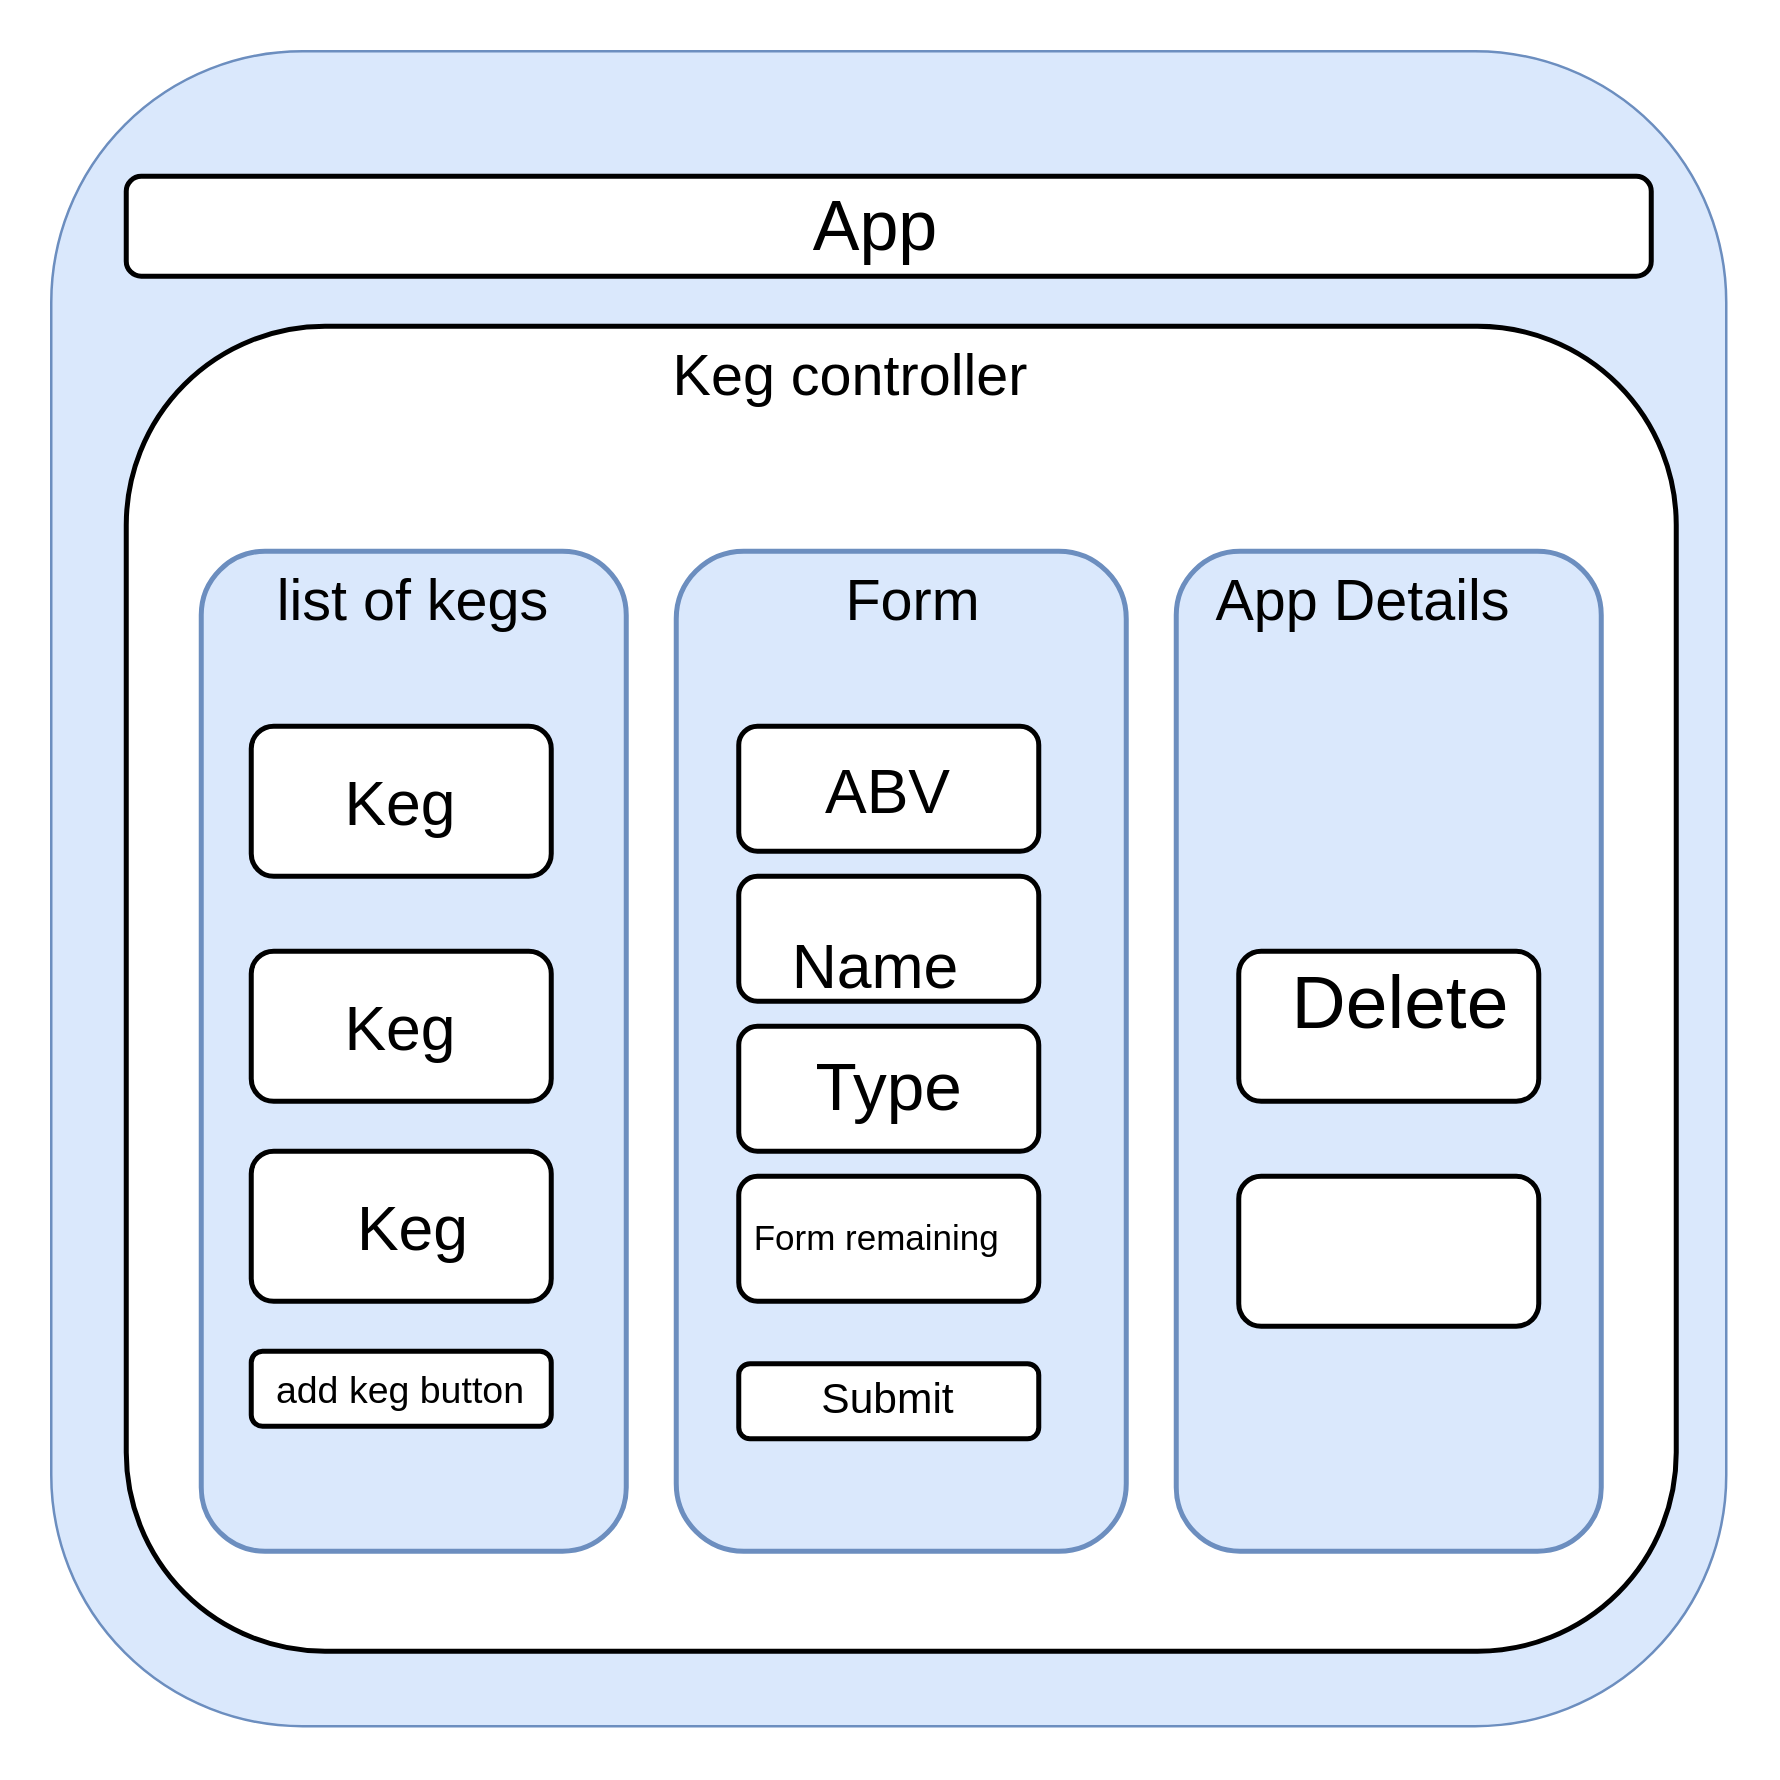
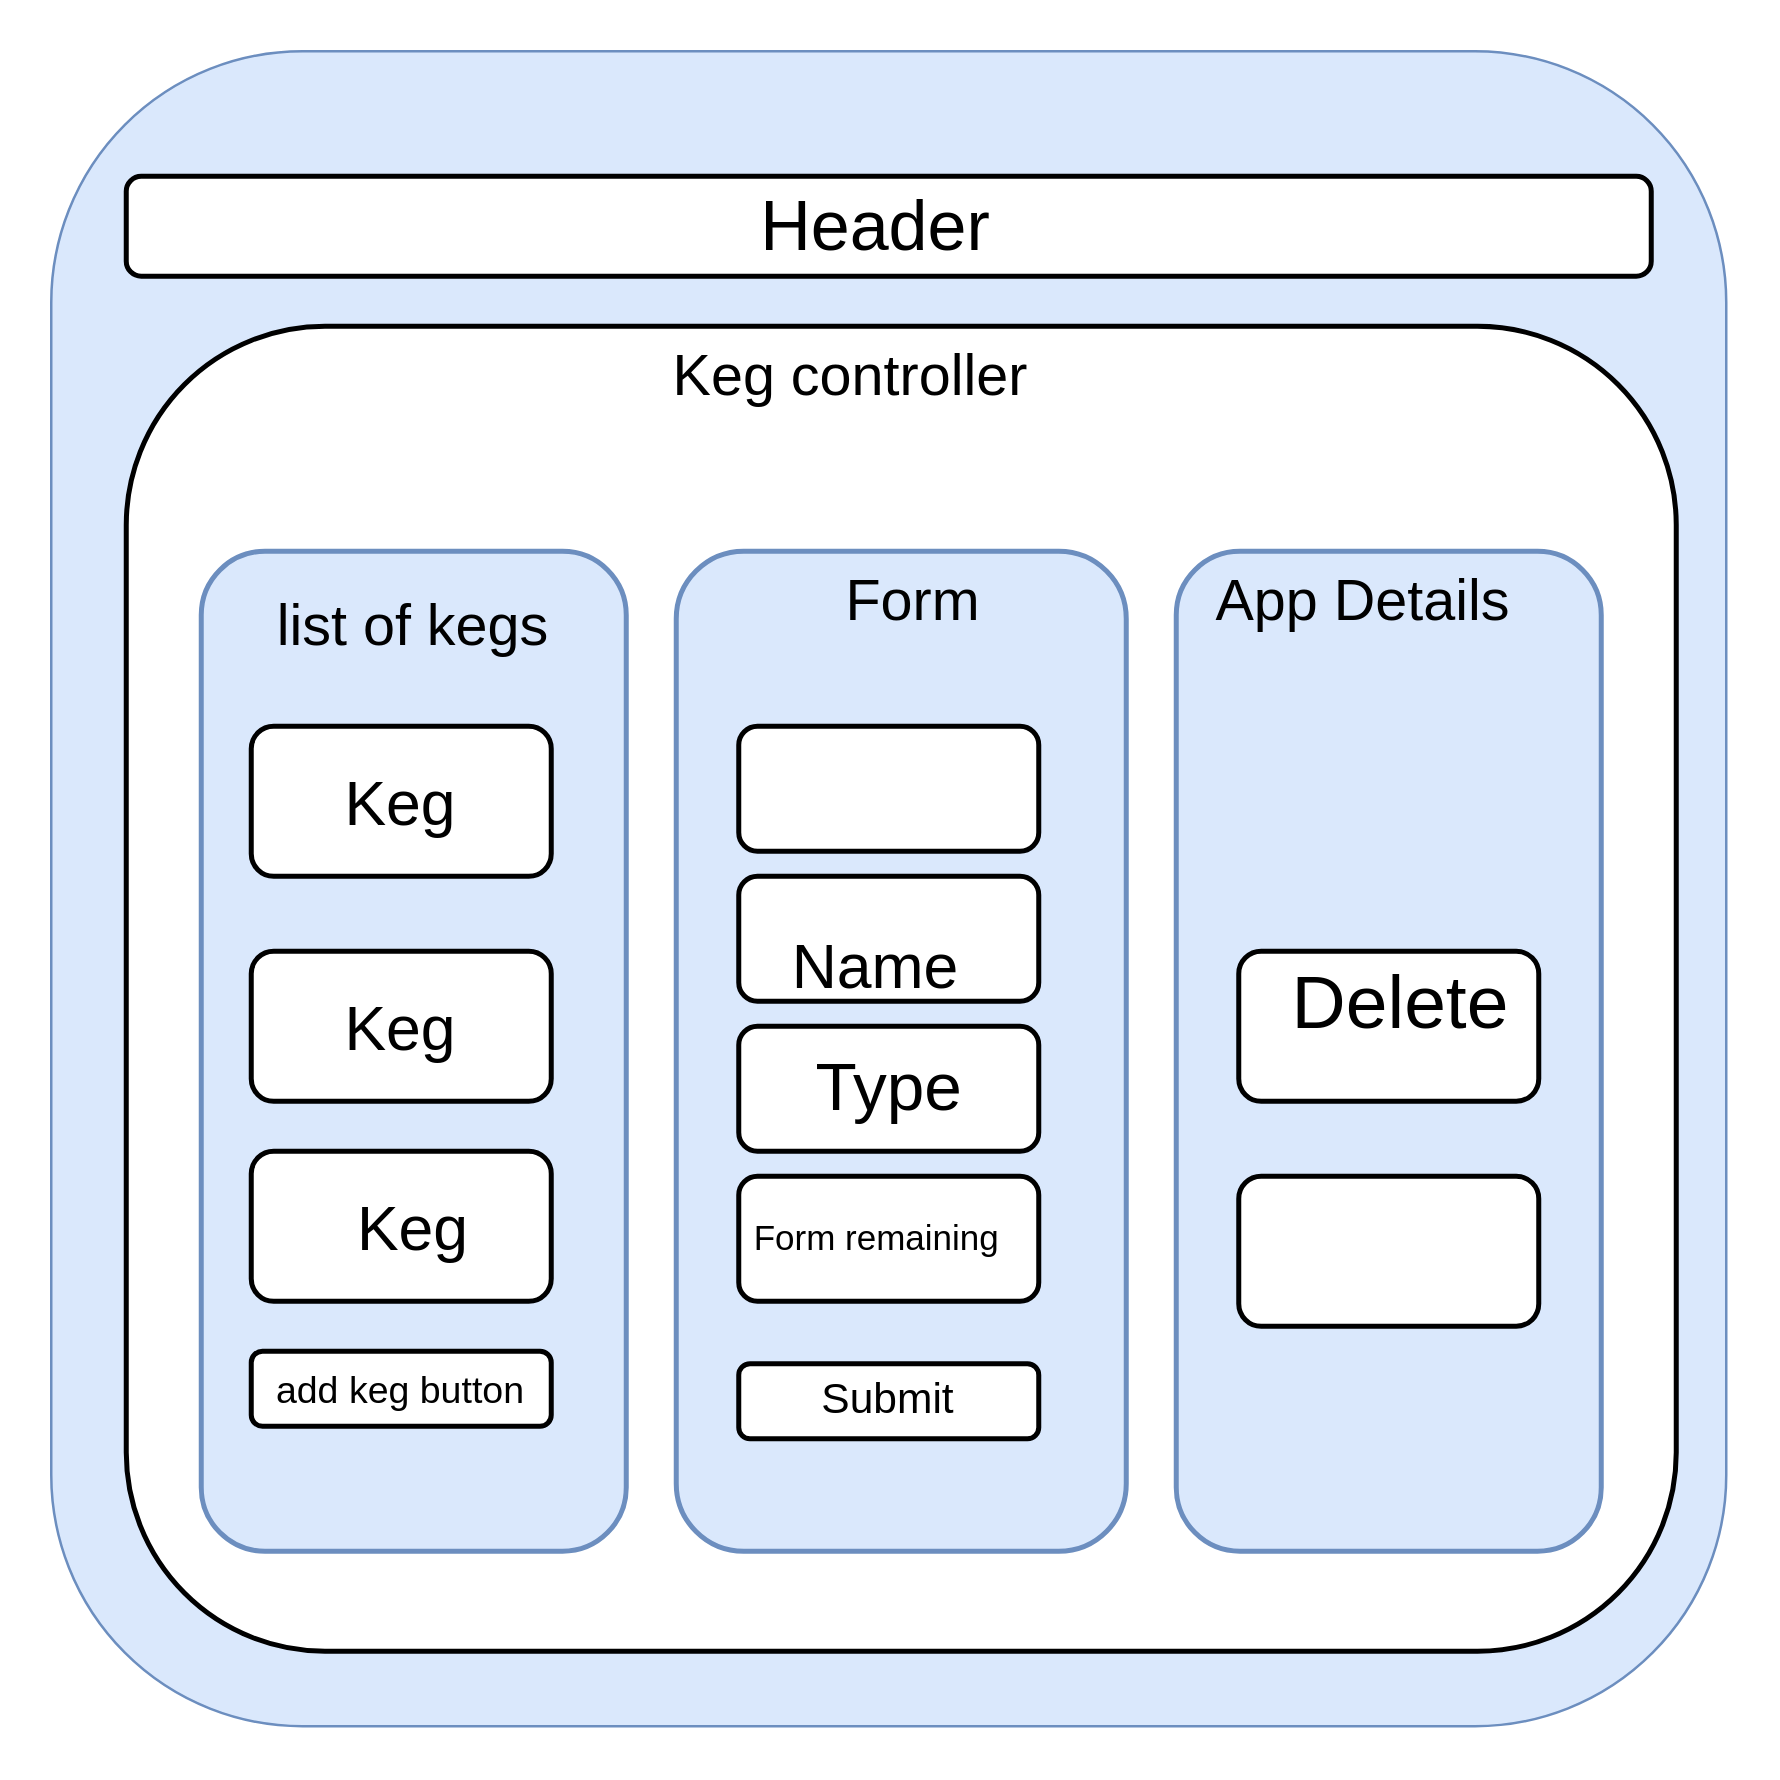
- <mxCell id="4" value="App" style="text;html=1;strokeColor=none;fillColor=none;align=center;verticalAlign=middle;whiteSpace=wrap;rounded=0;fontSize=28;" vertex="1" parent="1"><mxGeometry x="285" y="60" width="130" height="60" as="geometry" /></mxCell>
+ <mxCell id="4" value="Header" style="text;html=1;strokeColor=none;fillColor=none;align=center;verticalAlign=middle;whiteSpace=wrap;rounded=0;fontSize=28;" vertex="1" parent="1"><mxGeometry x="285" y="60" width="130" height="60" as="geometry" /></mxCell>
- <mxCell id="10" value="list of kegs" style="text;html=1;strokeColor=none;fillColor=none;align=center;verticalAlign=middle;whiteSpace=wrap;rounded=0;fontSize=23;" vertex="1" parent="1"><mxGeometry x="90" y="230" width="150" height="20" as="geometry" /></mxCell>
+ <mxCell id="10" value="list of kegs" style="text;html=1;strokeColor=none;fillColor=none;align=center;verticalAlign=middle;whiteSpace=wrap;rounded=0;fontSize=23;" vertex="1" parent="1"><mxGeometry x="90" y="240" width="150" height="20" as="geometry" /></mxCell>
- <mxCell id="27" value="ABV" style="text;html=1;strokeColor=none;fillColor=none;align=center;verticalAlign=middle;whiteSpace=wrap;rounded=0;fontSize=25;" vertex="1" parent="1"><mxGeometry x="335" y="305" width="40" height="20" as="geometry" /></mxCell>
